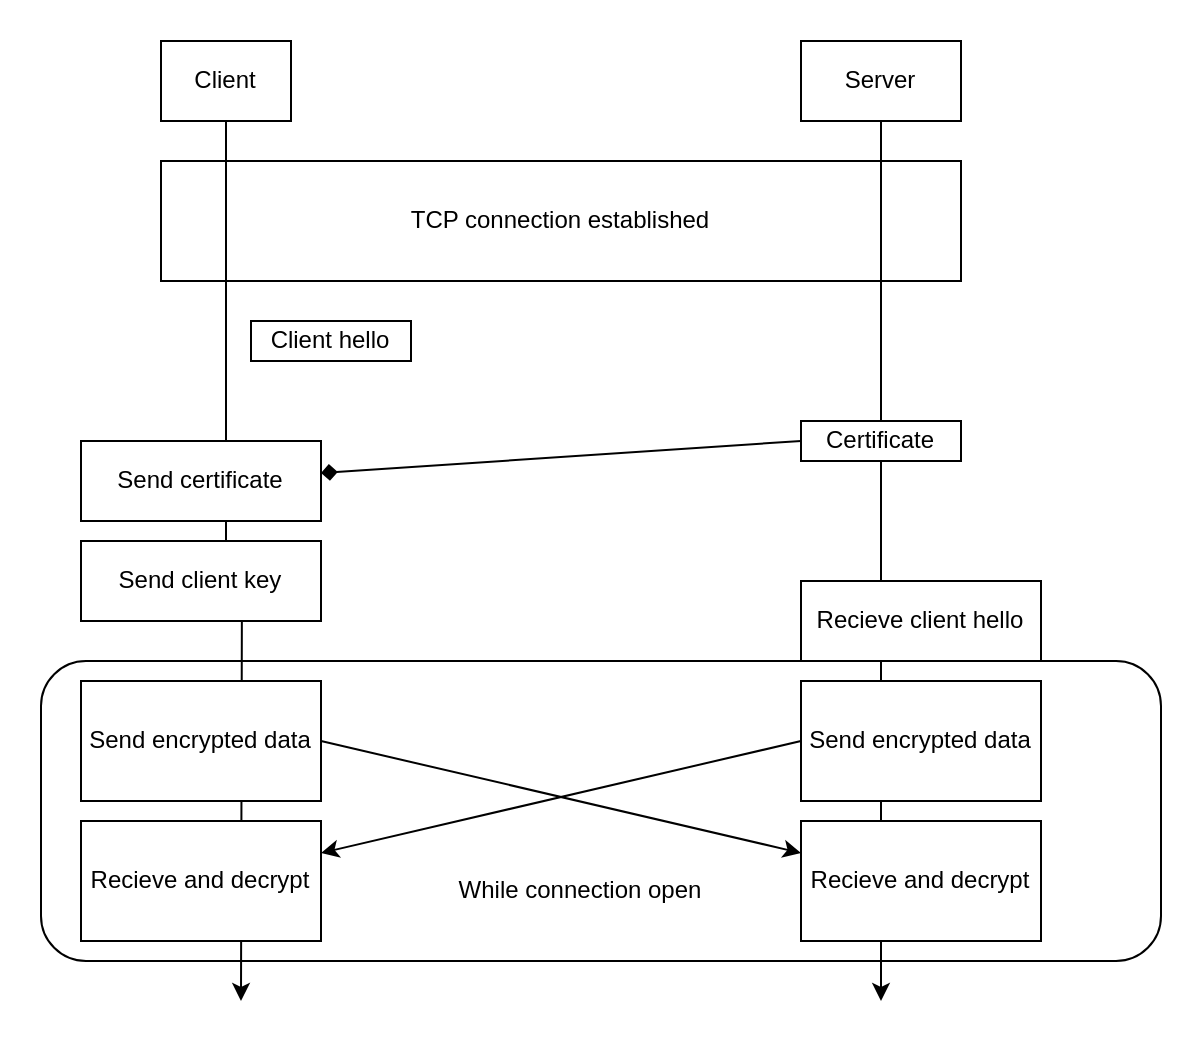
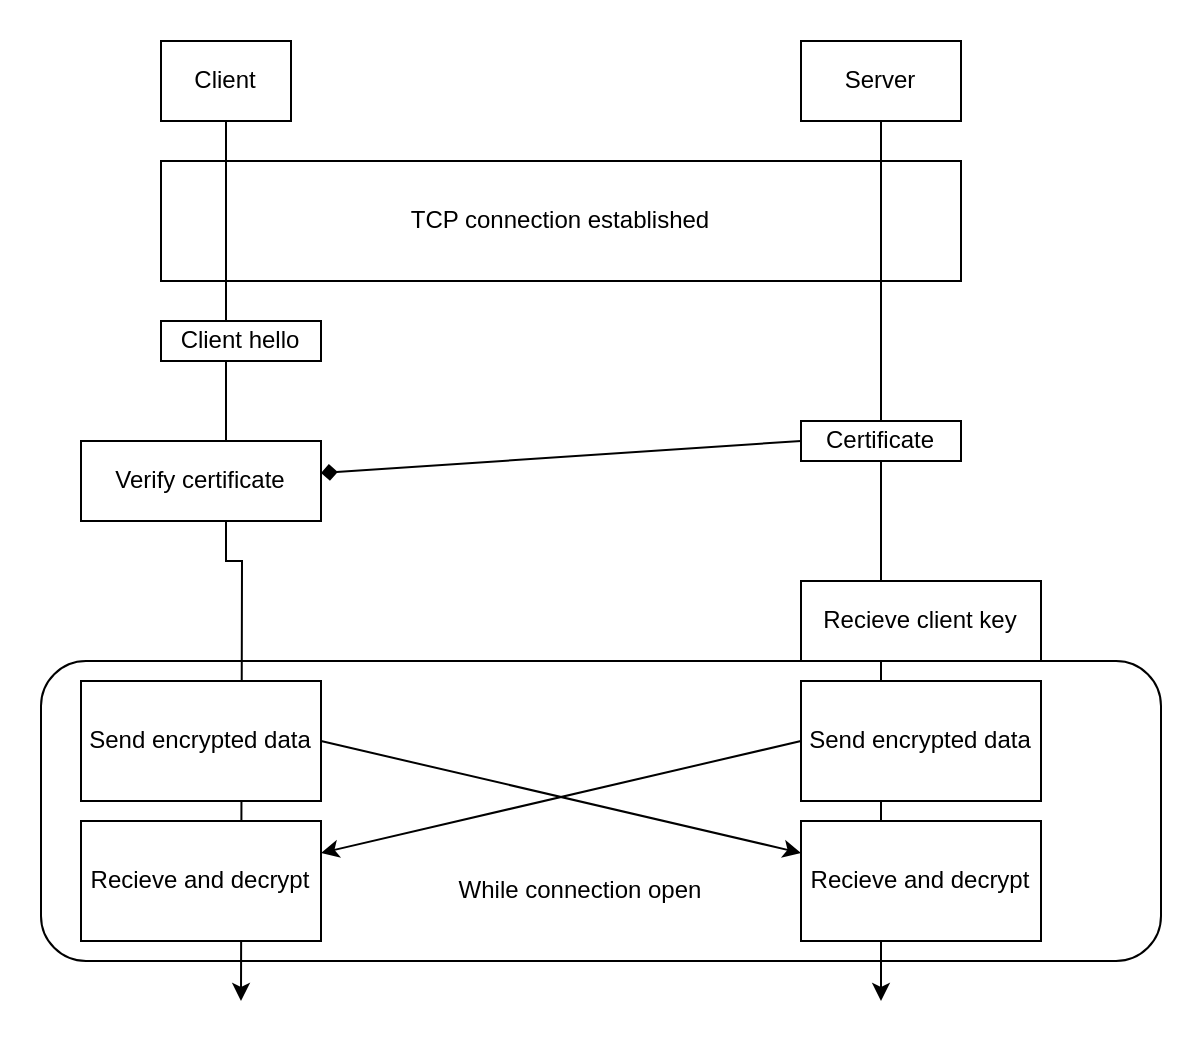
- <mxCell id="7" value="Client hello" style="rounded=0;whiteSpace=wrap;html=1;" vertex="1" parent="1"><mxGeometry x="125" y="160" width="80" height="20" as="geometry" /></mxCell>
+ <mxCell id="7" value="Client hello" style="rounded=0;whiteSpace=wrap;html=1;" vertex="1" parent="1"><mxGeometry x="80" y="160" width="80" height="20" as="geometry" /></mxCell>
- <mxCell id="10" value="Send certificate" style="rounded=0;whiteSpace=wrap;html=1;" vertex="1" parent="1"><mxGeometry x="40" y="220" width="120" height="40" as="geometry" /></mxCell>
+ <mxCell id="10" value="Verify certificate" style="rounded=0;whiteSpace=wrap;html=1;" vertex="1" parent="1"><mxGeometry x="40" y="220" width="120" height="40" as="geometry" /></mxCell>
- <mxCell id="11" value="Send client key" style="rounded=0;whiteSpace=wrap;html=1;" vertex="1" parent="1"><mxGeometry x="40" y="270" width="120" height="40" as="geometry" /></mxCell>
- <mxCell id="12" value="Recieve client hello" style="rounded=0;whiteSpace=wrap;html=1;" vertex="1" parent="1"><mxGeometry x="400" y="290" width="120" height="40" as="geometry" /></mxCell>
+ <mxCell id="12" value="Recieve client key" style="rounded=0;whiteSpace=wrap;html=1;" vertex="1" parent="1"><mxGeometry x="400" y="290" width="120" height="40" as="geometry" /></mxCell>
